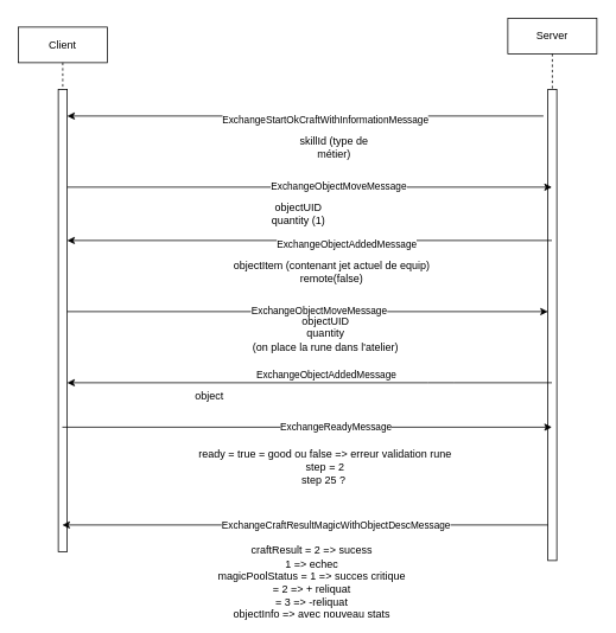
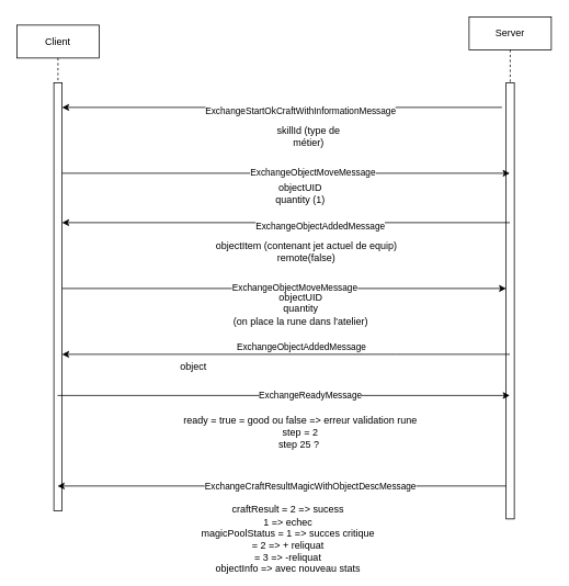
- <mxCell id="10" value="objectUID&lt;br&gt;quantity (1)" style="text;html=1;strokeColor=none;fillColor=none;align=center;verticalAlign=middle;whiteSpace=wrap;rounded=0;" vertex="1" parent="1"><mxGeometry x="290" y="225" width="90" height="30" as="geometry" /></mxCell>
+ <mxCell id="10" value="objectUID&lt;br&gt;quantity (1)" style="text;html=1;strokeColor=none;fillColor=none;align=center;verticalAlign=middle;whiteSpace=wrap;rounded=0;" vertex="1" parent="1"><mxGeometry x="320" y="220" width="90" height="30" as="geometry" /></mxCell>
